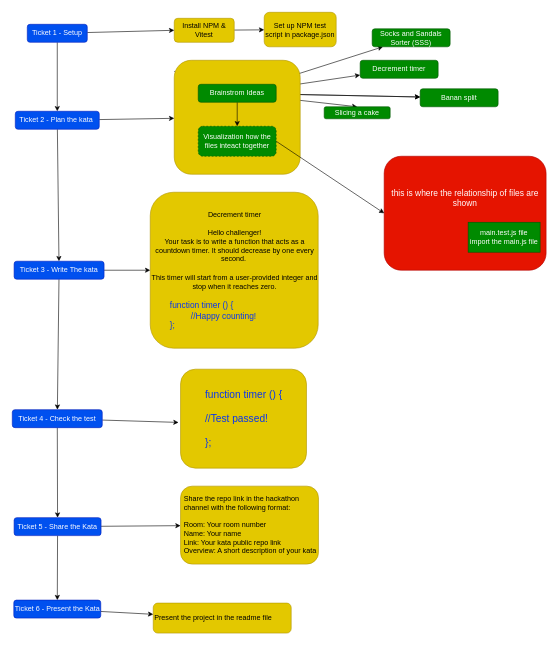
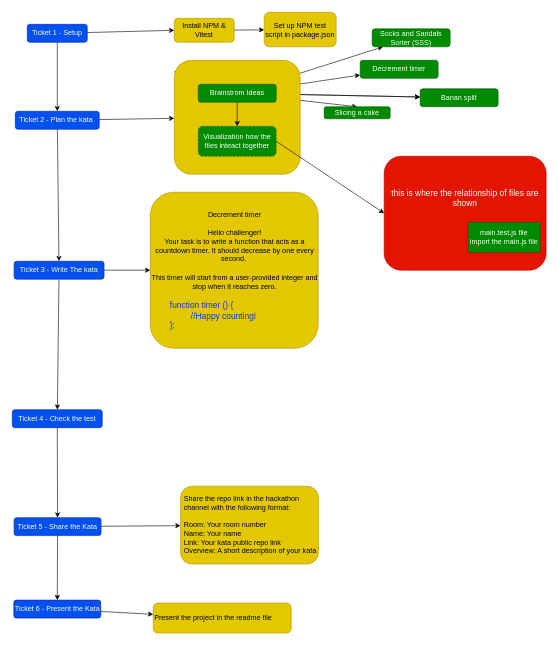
- <mxCell id="28" value="&lt;div style=&quot;text-align: left; font-size: 17px;&quot;&gt;&lt;font style=&quot;font-size: 17px;&quot; color=&quot;#0936ec&quot;&gt;function timer () {&lt;/font&gt;&lt;/div&gt;&lt;div style=&quot;text-align: left; font-size: 17px;&quot;&gt;&lt;font style=&quot;font-size: 17px;&quot; color=&quot;#0936ec&quot;&gt;&lt;br&gt;&lt;/font&gt;&lt;/div&gt;&lt;div style=&quot;text-align: left; font-size: 17px;&quot;&gt;&lt;font style=&quot;font-size: 17px;&quot; color=&quot;#0936ec&quot;&gt;&lt;span style=&quot;&quot;&gt;&#09;&lt;/span&gt;&lt;span style=&quot;&quot;&gt;&#09;&lt;/span&gt;//Test passed!&lt;br&gt;&lt;/font&gt;&lt;/div&gt;&lt;div style=&quot;text-align: left; font-size: 17px;&quot;&gt;&lt;font style=&quot;font-size: 17px;&quot; color=&quot;#0936ec&quot;&gt;&lt;br&gt;&lt;/font&gt;&lt;/div&gt;&lt;div style=&quot;text-align: left; font-size: 17px;&quot;&gt;&lt;font style=&quot;font-size: 17px;&quot; color=&quot;#0936ec&quot;&gt;&#09;};&lt;/font&gt;&lt;/div&gt;" style="whiteSpace=wrap;html=1;fillColor=#e3c800;strokeColor=#B09500;fontColor=#000000;rounded=1;" parent="1" vertex="1"><mxGeometry x="300.5" y="615" width="210" height="165" as="geometry" /></mxCell>
- <mxCell id="26" style="edgeStyle=none;html=1;entryX=-0.016;entryY=0.538;entryDx=0;entryDy=0;entryPerimeter=0;fontSize=11;fontColor=#0936ec;" parent="1" source="27" target="28" edge="1"><mxGeometry relative="1" as="geometry" /></mxCell>
